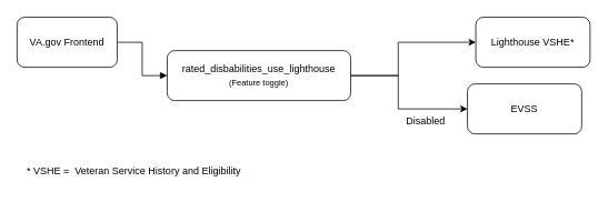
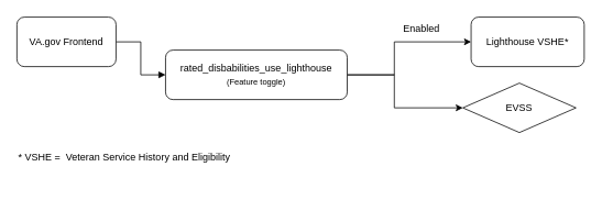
+ <mxCell id="9" value="Enabled" style="text;html=1;align=center;verticalAlign=middle;whiteSpace=wrap;rounded=0;" vertex="1" parent="1"><mxGeometry x="480" y="20" width="60" height="30" as="geometry" /></mxCell>
- <mxCell id="8" value="EVSS" style="rounded=1;whiteSpace=wrap;html=1;" vertex="1" parent="1"><mxGeometry x="560" y="100" width="137" height="60" as="geometry" /></mxCell>
+ <mxCell id="8" value="EVSS" style="rhombus;whiteSpace=wrap;html=1;" vertex="1" parent="1"><mxGeometry x="560" y="100" width="137" height="60" as="geometry" /></mxCell>
- <mxCell id="10" value="Disabled" style="text;html=1;align=center;verticalAlign=middle;whiteSpace=wrap;rounded=0;" vertex="1" parent="1"><mxGeometry x="480" y="130" width="60" height="30" as="geometry" /></mxCell>
- <mxCell id="11" value="* VSHE =&amp;nbsp; Veteran Service History and Eligibility" style="text;html=1;align=left;verticalAlign=middle;whiteSpace=wrap;rounded=0;" vertex="1" parent="1"><mxGeometry x="30" y="190" width="260" height="30" as="geometry" /></mxCell>
+ <mxCell id="11" value="* VSHE =&amp;nbsp; Veteran Service History and Eligibility" style="text;html=1;align=left;verticalAlign=middle;whiteSpace=wrap;rounded=0;" vertex="1" parent="1"><mxGeometry x="20" y="175" width="260" height="30" as="geometry" /></mxCell>
